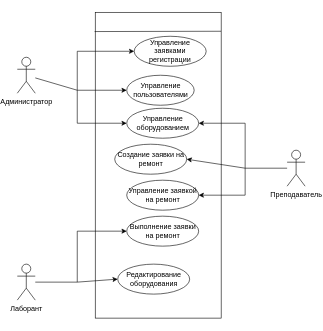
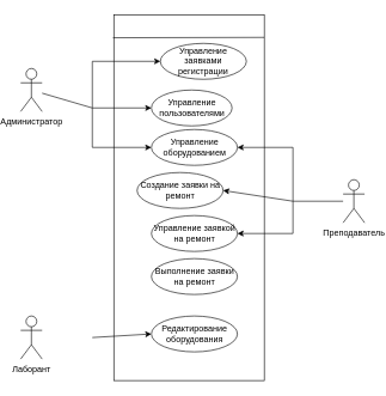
- <mxCell id="20" value="" style="endArrow=classic;html=1;rounded=0;entryX=0;entryY=0.5;entryDx=0;entryDy=0;" edge="1" parent="1" source="19" target="17"><mxGeometry width="50" height="50" relative="1" as="geometry"><mxPoint x="120" y="420" as="sourcePoint" /><mxPoint x="170" y="370" as="targetPoint" /><Array as="points"><mxPoint x="120" y="470" /><mxPoint x="120" y="385" /></Array></mxGeometry></mxCell>
- <mxCell id="18" value="Редактирование оборудования" style="ellipse;whiteSpace=wrap;html=1;" vertex="1" parent="1"><mxGeometry x="187.5" y="440" width="120" height="50" as="geometry" /></mxCell>
+ <mxCell id="18" value="Редактирование оборудования" style="ellipse;whiteSpace=wrap;html=1;" vertex="1" parent="1"><mxGeometry x="202.5" y="440" width="120" height="50" as="geometry" /></mxCell>
